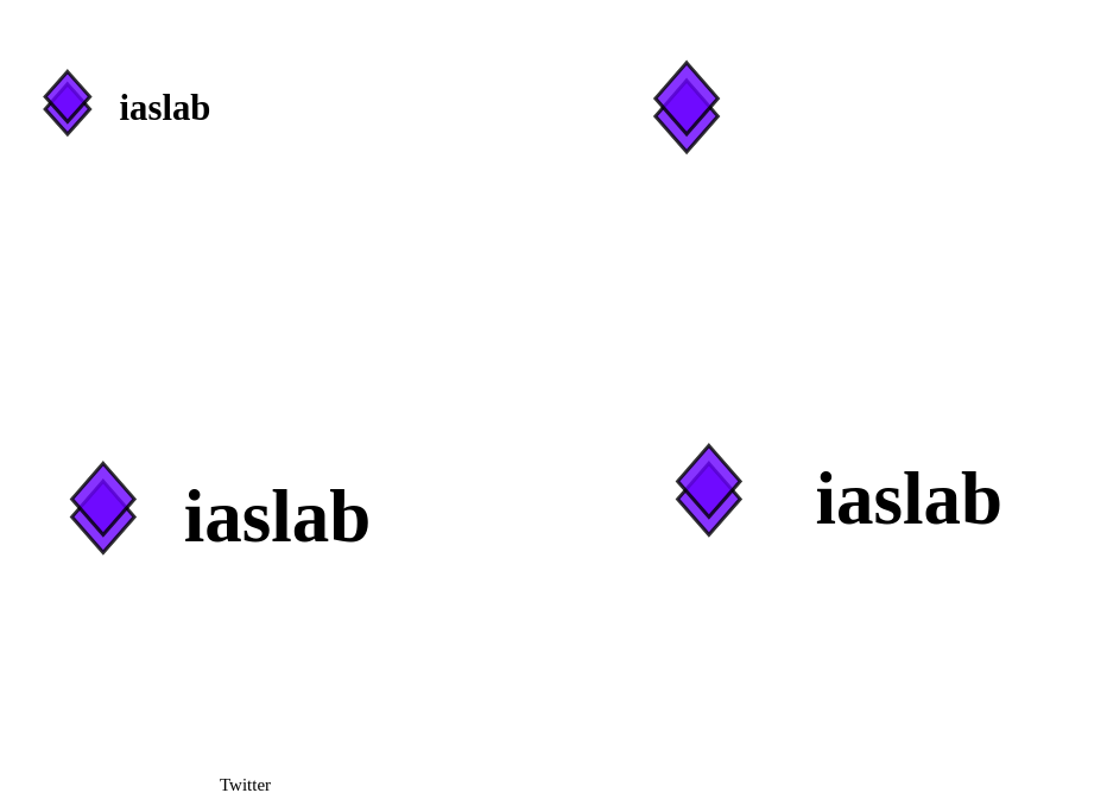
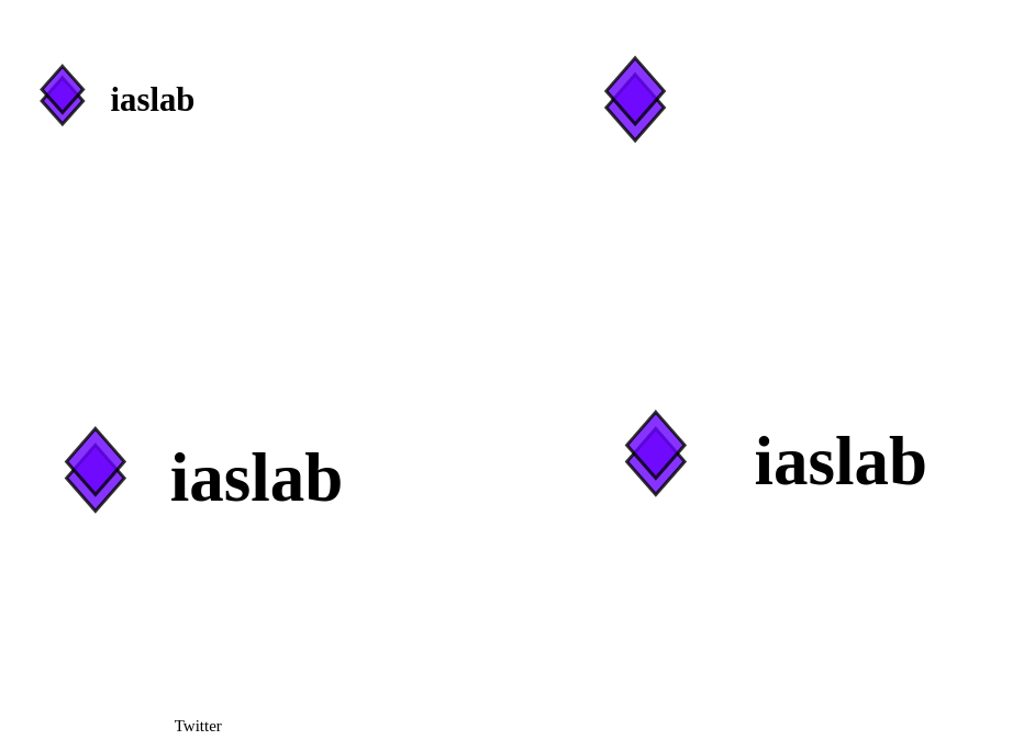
- <mxCell id="3" value="&lt;font style=&quot;font-size: 20px&quot;&gt;Twitter&lt;/font&gt;" style="text;html=1;strokeColor=none;fillColor=none;align=center;verticalAlign=middle;whiteSpace=wrap;rounded=0;fontFamily=Lucida Console;fontSize=84;" parent="1" vertex="1"><mxGeometry x="255" y="850" width="40" height="20" as="geometry" /></mxCell>
+ <mxCell id="3" value="&lt;font style=&quot;font-size: 20px&quot;&gt;Twitter&lt;/font&gt;" style="text;html=1;strokeColor=none;fillColor=none;align=center;verticalAlign=middle;whiteSpace=wrap;rounded=0;fontFamily=Lucida Console;fontSize=84;" parent="1" vertex="1"><mxGeometry x="220" y="850" width="40" height="20" as="geometry" /></mxCell>
